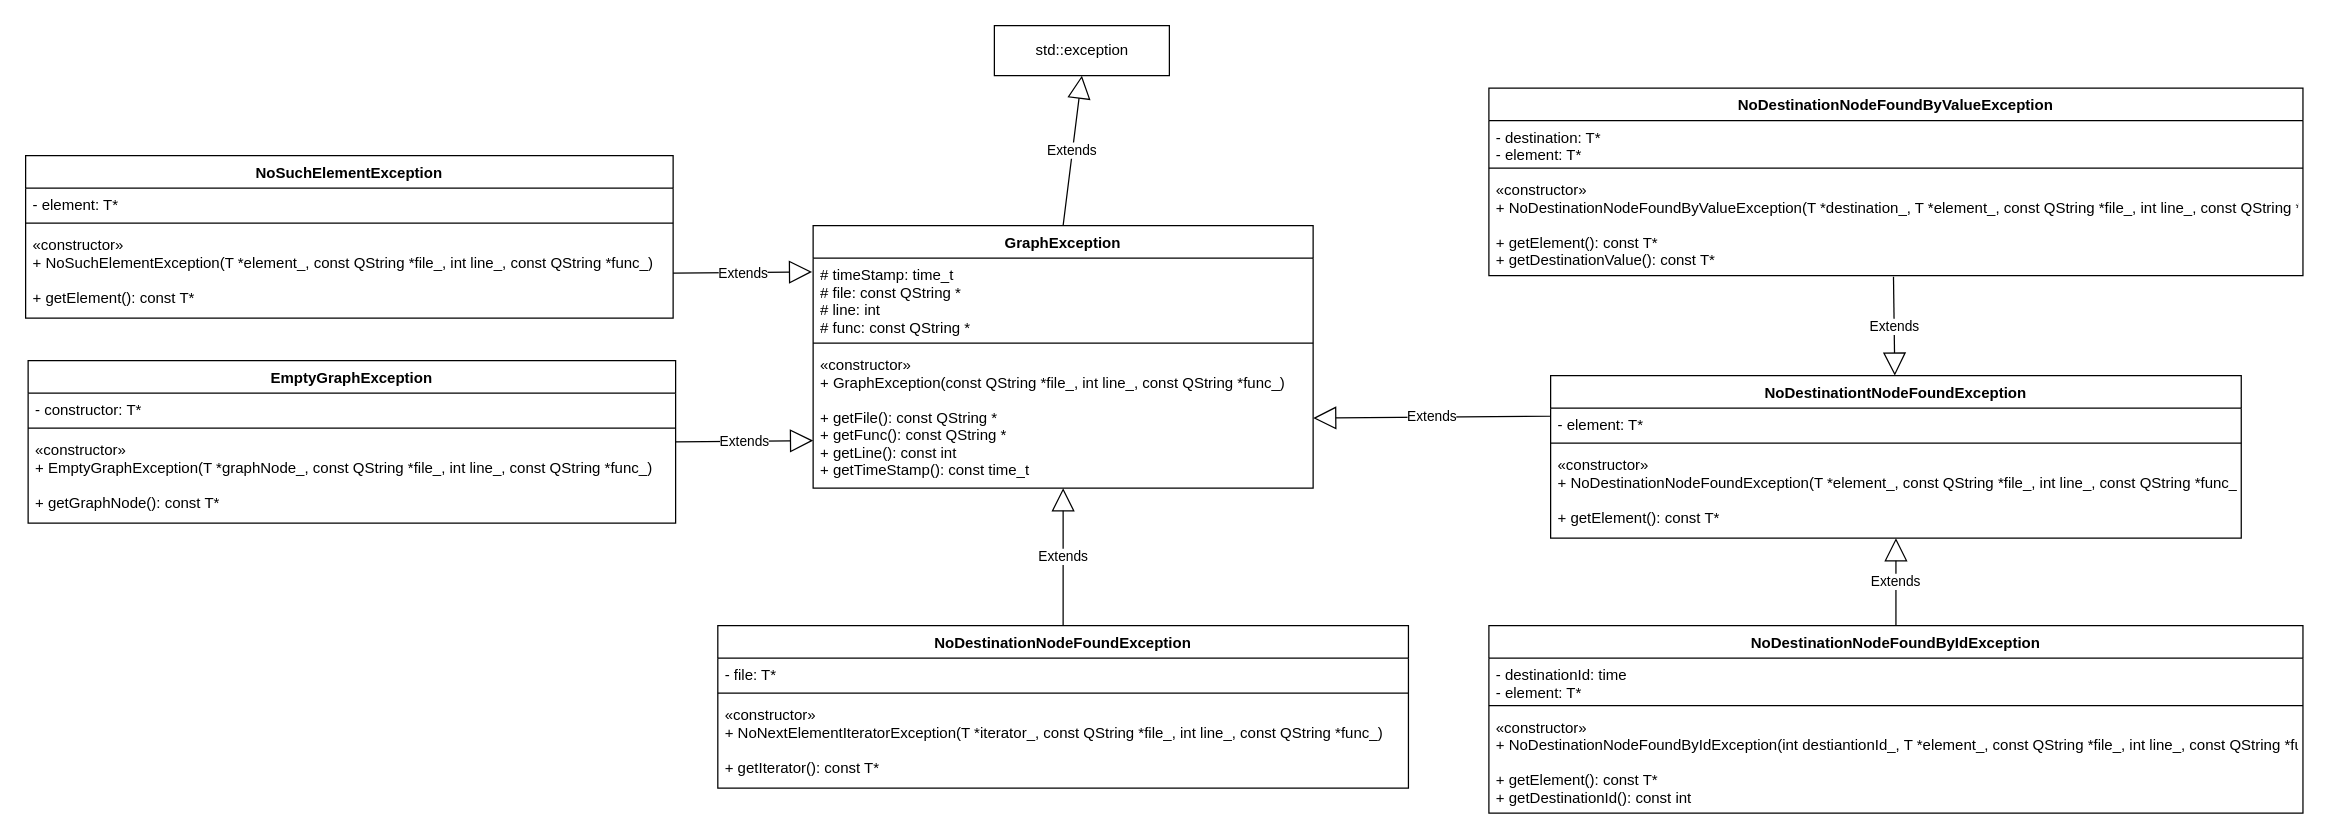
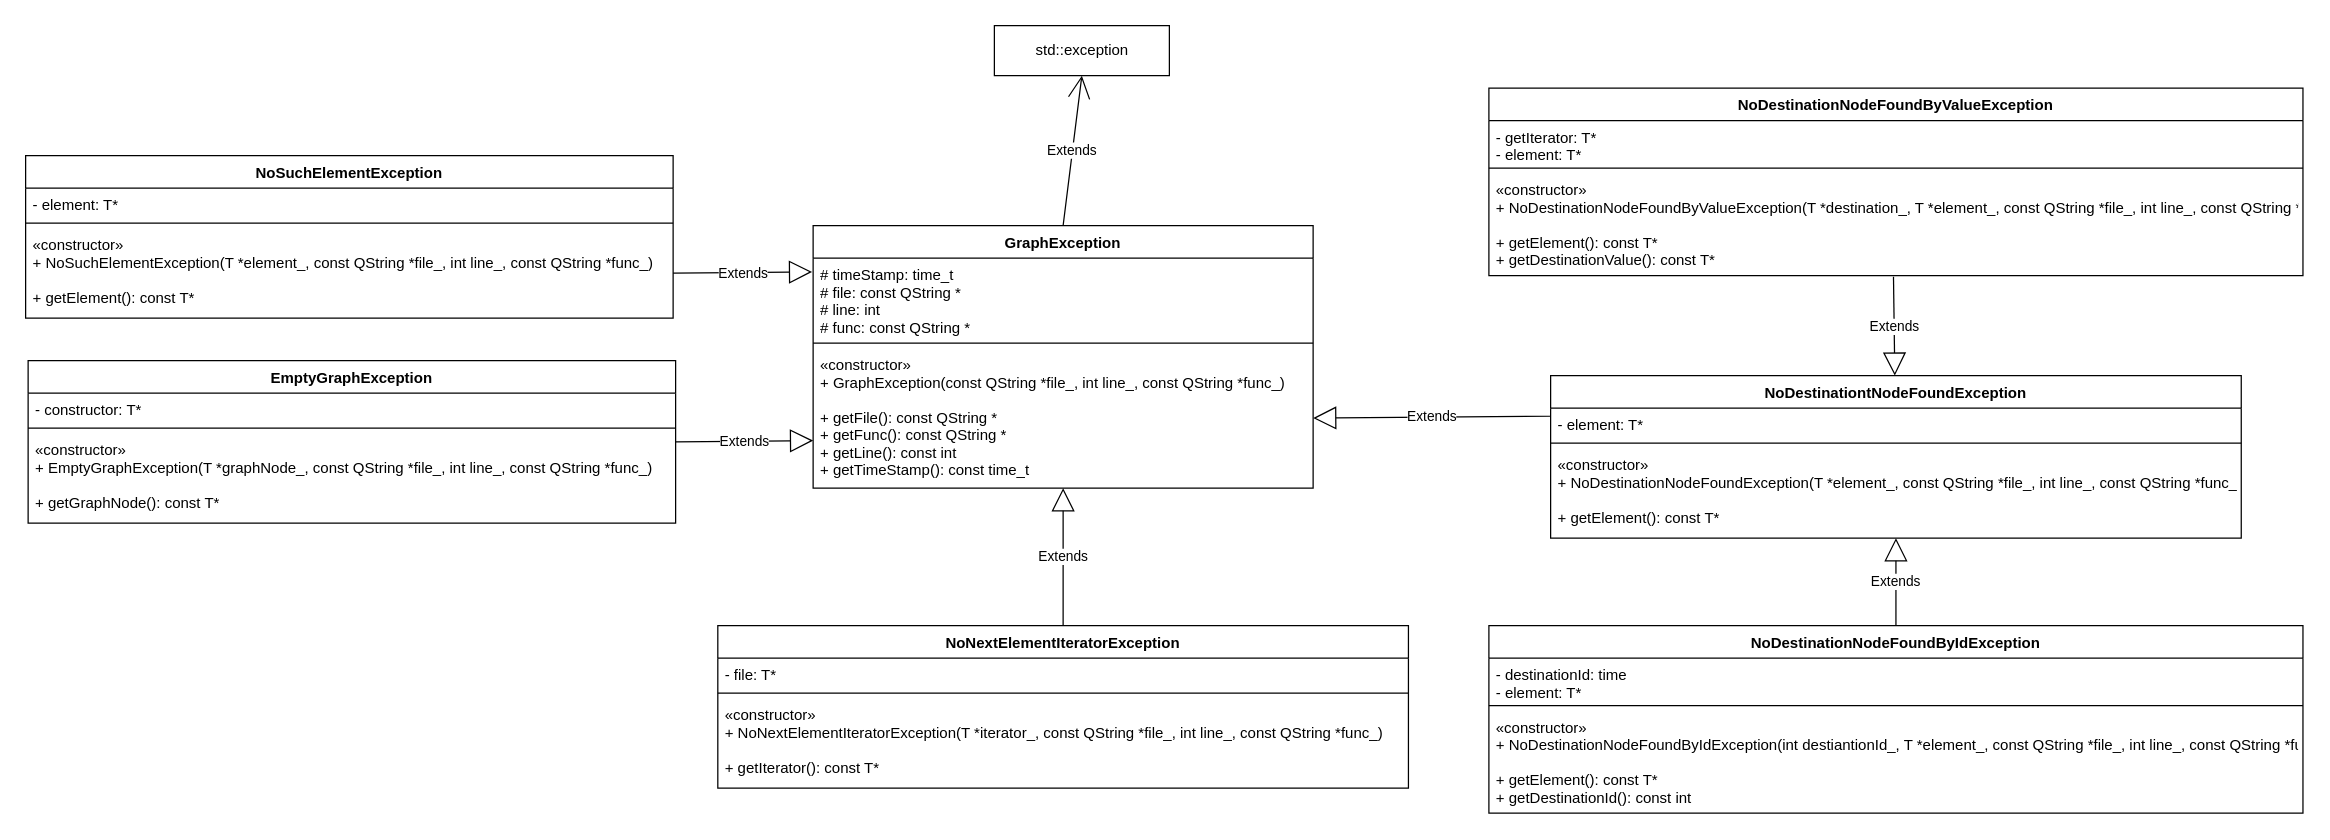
- <mxCell id="3" value="Extends" style="endArrow=block;endSize=16;endFill=0;html=1;exitX=0.5;exitY=0;exitDx=0;exitDy=0;entryX=0.5;entryY=1;entryDx=0;entryDy=0;" parent="1" source="15" target="2" edge="1"><mxGeometry width="160" relative="1" as="geometry"><mxPoint x="770" y="210" as="sourcePoint" /><mxPoint x="850" y="80" as="targetPoint" /></mxGeometry></mxCell>
+ <mxCell id="3" value="Extends" style="endArrow=open;endSize=16;endFill=0;html=1;exitX=0.5;exitY=0;exitDx=0;exitDy=0;entryX=0.5;entryY=1;entryDx=0;entryDy=0;" parent="1" source="15" target="2" edge="1"><mxGeometry width="160" relative="1" as="geometry"><mxPoint x="770" y="210" as="sourcePoint" /><mxPoint x="850" y="80" as="targetPoint" /></mxGeometry></mxCell>
- <mxCell id="35" value="- destination: T*&#10;- element: T*&#10;" style="text;strokeColor=none;fillColor=none;align=left;verticalAlign=top;spacingLeft=4;spacingRight=4;overflow=hidden;rotatable=0;points=[[0,0.5],[1,0.5]];portConstraint=eastwest;" parent="34" vertex="1"><mxGeometry y="26" width="651.25" height="34" as="geometry" /></mxCell>
+ <mxCell id="35" value="- getIterator: T*&#10;- element: T*&#10;" style="text;strokeColor=none;fillColor=none;align=left;verticalAlign=top;spacingLeft=4;spacingRight=4;overflow=hidden;rotatable=0;points=[[0,0.5],[1,0.5]];portConstraint=eastwest;" parent="34" vertex="1"><mxGeometry y="26" width="651.25" height="34" as="geometry" /></mxCell>
- <mxCell id="20" value="NoDestinationNodeFoundException" style="swimlane;fontStyle=1;align=center;verticalAlign=top;childLayout=stackLayout;horizontal=1;startSize=26;horizontalStack=0;resizeParent=1;resizeParentMax=0;resizeLast=0;collapsible=1;marginBottom=0;" parent="1" vertex="1"><mxGeometry x="573.75" y="500" width="552.5" height="130" as="geometry" /></mxCell>
+ <mxCell id="20" value="NoNextElementIteratorException" style="swimlane;fontStyle=1;align=center;verticalAlign=top;childLayout=stackLayout;horizontal=1;startSize=26;horizontalStack=0;resizeParent=1;resizeParentMax=0;resizeLast=0;collapsible=1;marginBottom=0;" parent="1" vertex="1"><mxGeometry x="573.75" y="500" width="552.5" height="130" as="geometry" /></mxCell>
